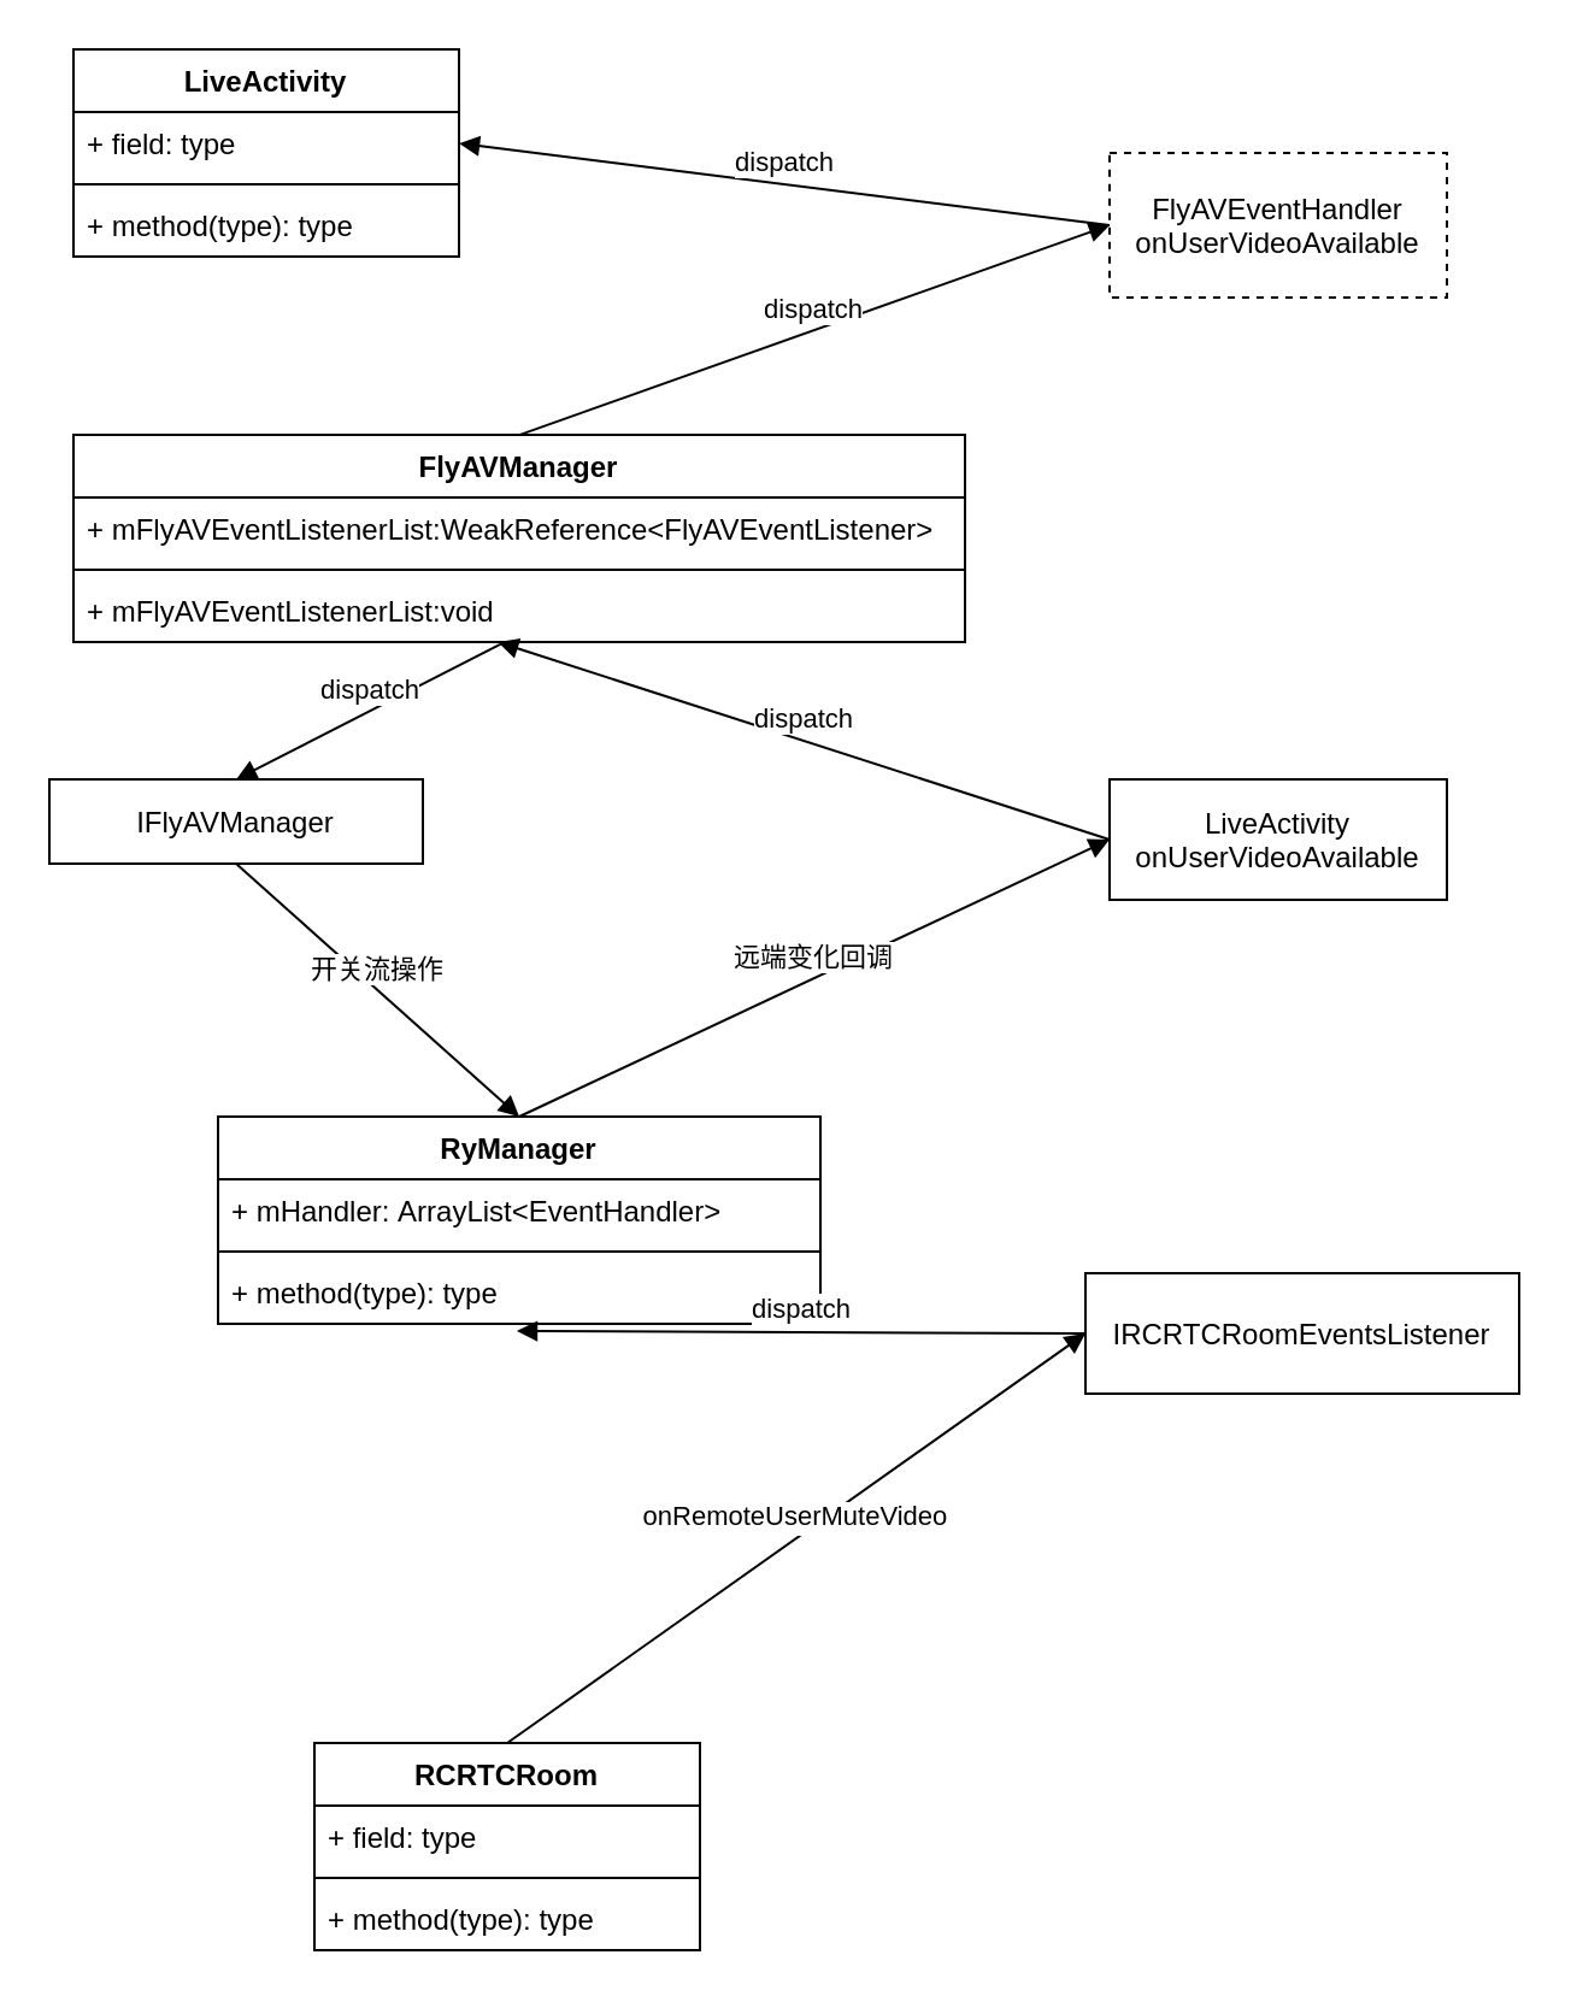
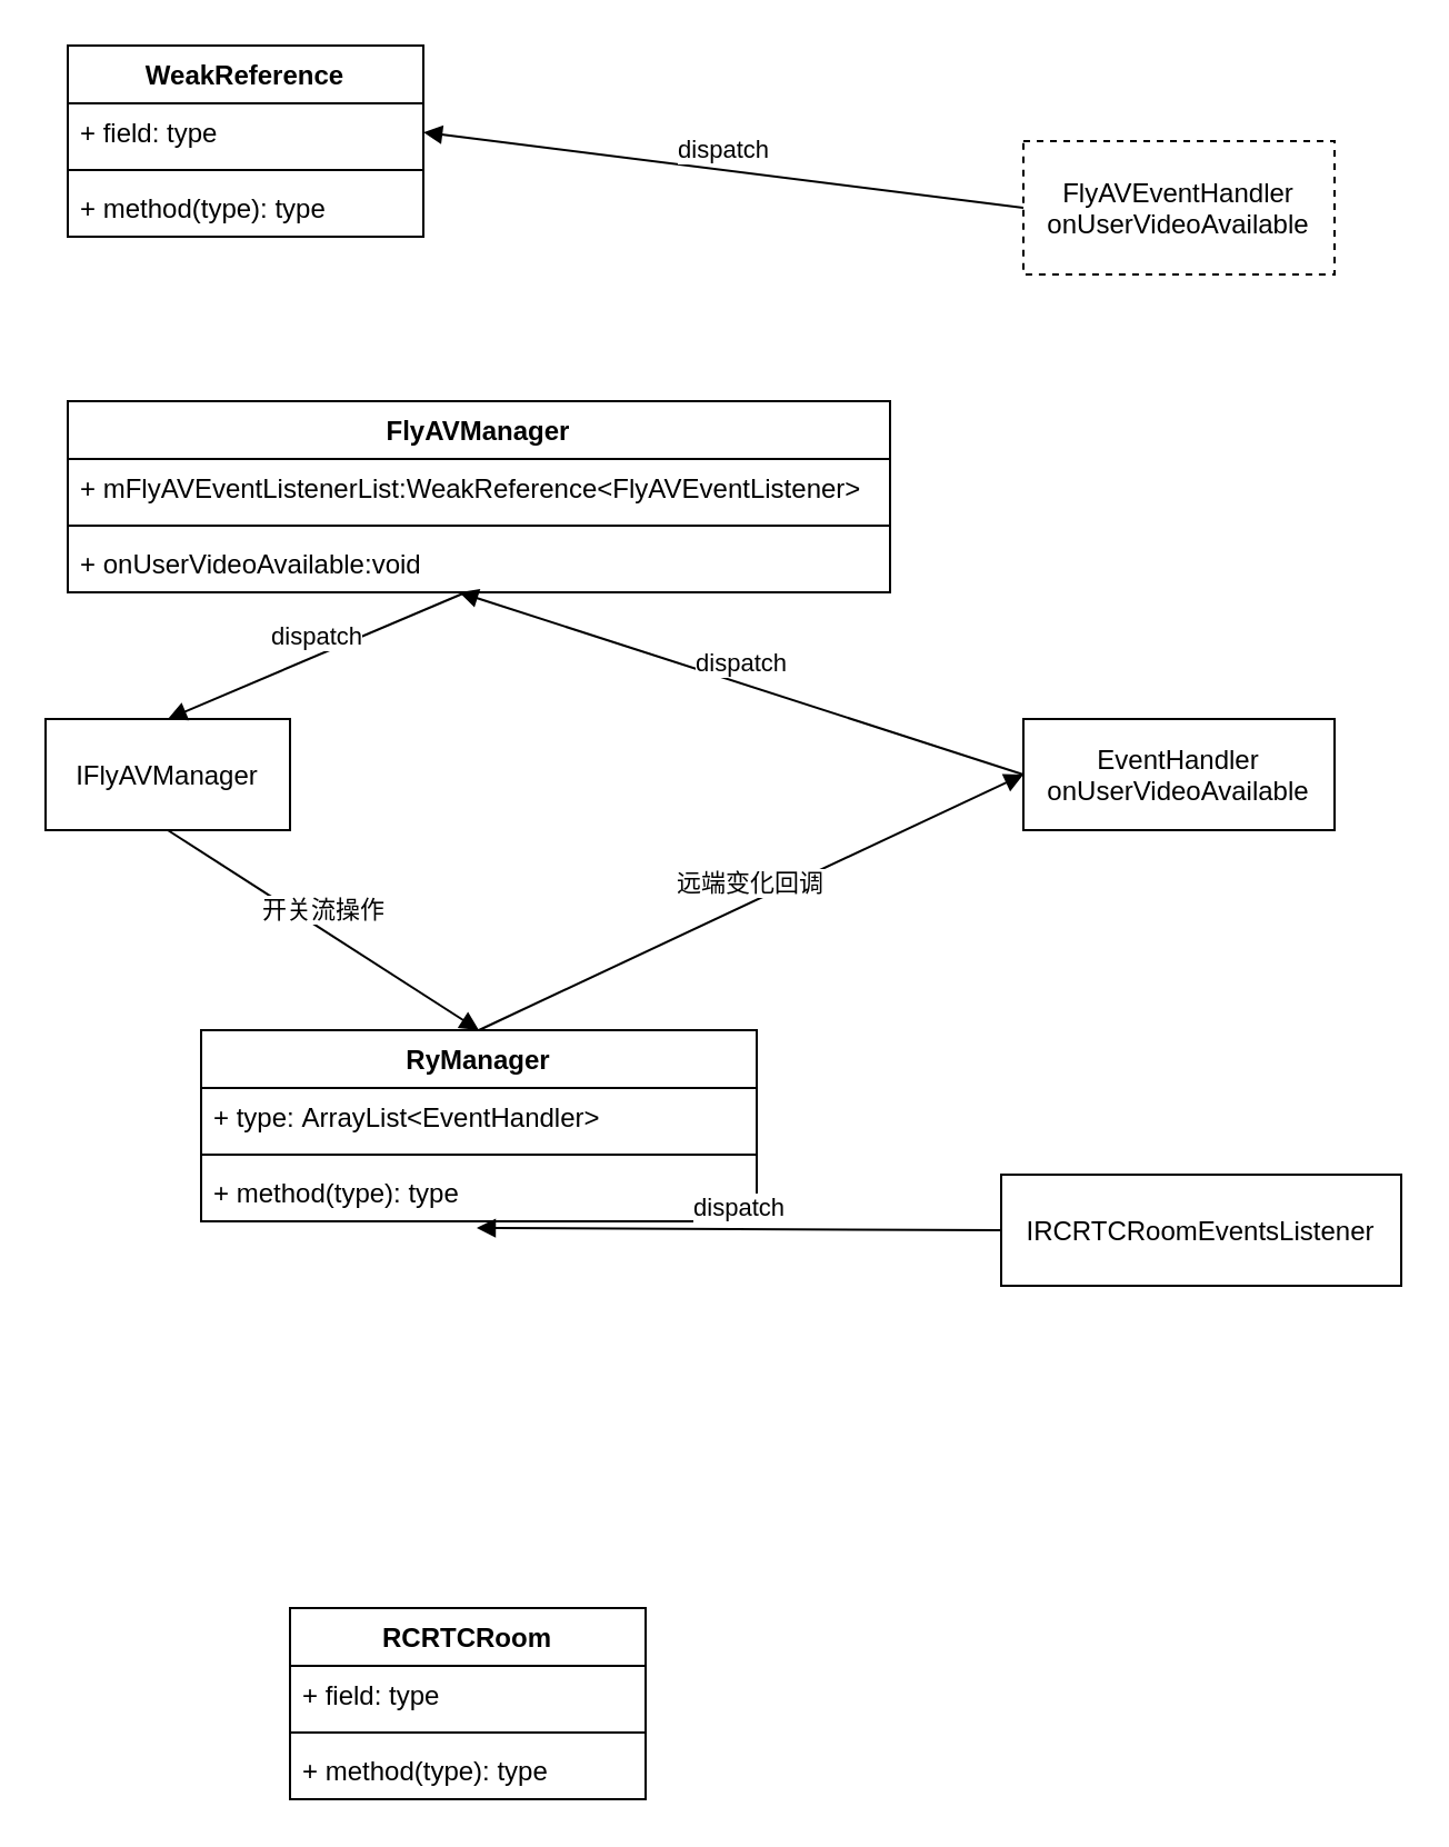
- <mxCell id="2" value="LiveActivity" style="swimlane;fontStyle=1;align=center;verticalAlign=top;childLayout=stackLayout;horizontal=1;startSize=26;horizontalStack=0;resizeParent=1;resizeParentMax=0;resizeLast=0;collapsible=1;marginBottom=0;" vertex="1" parent="1"><mxGeometry x="30" y="20.02" width="160" height="86" as="geometry" /></mxCell>
+ <mxCell id="2" value="WeakReference" style="swimlane;fontStyle=1;align=center;verticalAlign=top;childLayout=stackLayout;horizontal=1;startSize=26;horizontalStack=0;resizeParent=1;resizeParentMax=0;resizeLast=0;collapsible=1;marginBottom=0;" vertex="1" parent="1"><mxGeometry x="30" y="20.02" width="160" height="86" as="geometry" /></mxCell>
- <mxCell id="12" value="dispatch" style="html=1;verticalAlign=bottom;endArrow=block;entryX=0;entryY=0.5;entryDx=0;entryDy=0;exitX=0.5;exitY=0;exitDx=0;exitDy=0;" edge="1" parent="1" source="7" target="6"><mxGeometry width="80" relative="1" as="geometry"><mxPoint x="200" y="176" as="sourcePoint" /><mxPoint x="320" y="73" as="targetPoint" /></mxGeometry></mxCell>
- <mxCell id="10" value="+ mFlyAVEventListenerList:void" style="text;strokeColor=none;fillColor=none;align=left;verticalAlign=top;spacingLeft=4;spacingRight=4;overflow=hidden;rotatable=0;points=[[0,0.5],[1,0.5]];portConstraint=eastwest;" vertex="1" parent="7"><mxGeometry y="60" width="370" height="26" as="geometry" /></mxCell>
+ <mxCell id="10" value="+ onUserVideoAvailable:void" style="text;strokeColor=none;fillColor=none;align=left;verticalAlign=top;spacingLeft=4;spacingRight=4;overflow=hidden;rotatable=0;points=[[0,0.5],[1,0.5]];portConstraint=eastwest;" vertex="1" parent="7"><mxGeometry y="60" width="370" height="26" as="geometry" /></mxCell>
- <mxCell id="20" value="IFlyAVManager" style="strokeColor=#000000;fillColor=#ffffff;fontColor=#000000;" vertex="1" parent="1"><mxGeometry x="20" y="323" width="155" height="35" as="geometry" /></mxCell>
+ <mxCell id="20" value="IFlyAVManager" style="strokeColor=#000000;fillColor=#ffffff;fontColor=#000000;" vertex="1" parent="1"><mxGeometry x="20" y="323" width="110" height="50" as="geometry" /></mxCell>
- <mxCell id="11" value="LiveActivity&#10;onUserVideoAvailable" style="" vertex="1" parent="1"><mxGeometry x="460" y="323" width="140" height="50" as="geometry" /></mxCell>
+ <mxCell id="11" value="EventHandler&#10;onUserVideoAvailable" style="" vertex="1" parent="1"><mxGeometry x="460" y="323" width="140" height="50" as="geometry" /></mxCell>
- <mxCell id="16" value="+ mHandler: ArrayList&amp;lt;EventHandler&amp;gt;" style="text;strokeColor=none;fillColor=none;align=left;verticalAlign=top;spacingLeft=4;spacingRight=4;overflow=hidden;rotatable=0;points=[[0,0.5],[1,0.5]];portConstraint=eastwest;html=1;" vertex="1" parent="15"><mxGeometry y="26" width="250" height="26" as="geometry" /></mxCell>
+ <mxCell id="16" value="+ type: ArrayList&amp;lt;EventHandler&amp;gt;" style="text;strokeColor=none;fillColor=none;align=left;verticalAlign=top;spacingLeft=4;spacingRight=4;overflow=hidden;rotatable=0;points=[[0,0.5],[1,0.5]];portConstraint=eastwest;html=1;" vertex="1" parent="15"><mxGeometry y="26" width="250" height="26" as="geometry" /></mxCell>
- <mxCell id="29" value="onRemoteUserMuteVideo" style="verticalAlign=bottom;endArrow=block;fontColor=#000000;exitX=0.5;exitY=0;exitDx=0;exitDy=0;entryX=0;entryY=0.5;entryDx=0;entryDy=0;" edge="1" parent="1" source="24" target="23"><mxGeometry width="80" relative="1" as="geometry"><mxPoint x="210" y="573" as="sourcePoint" /><mxPoint x="290" y="573" as="targetPoint" /></mxGeometry></mxCell>
